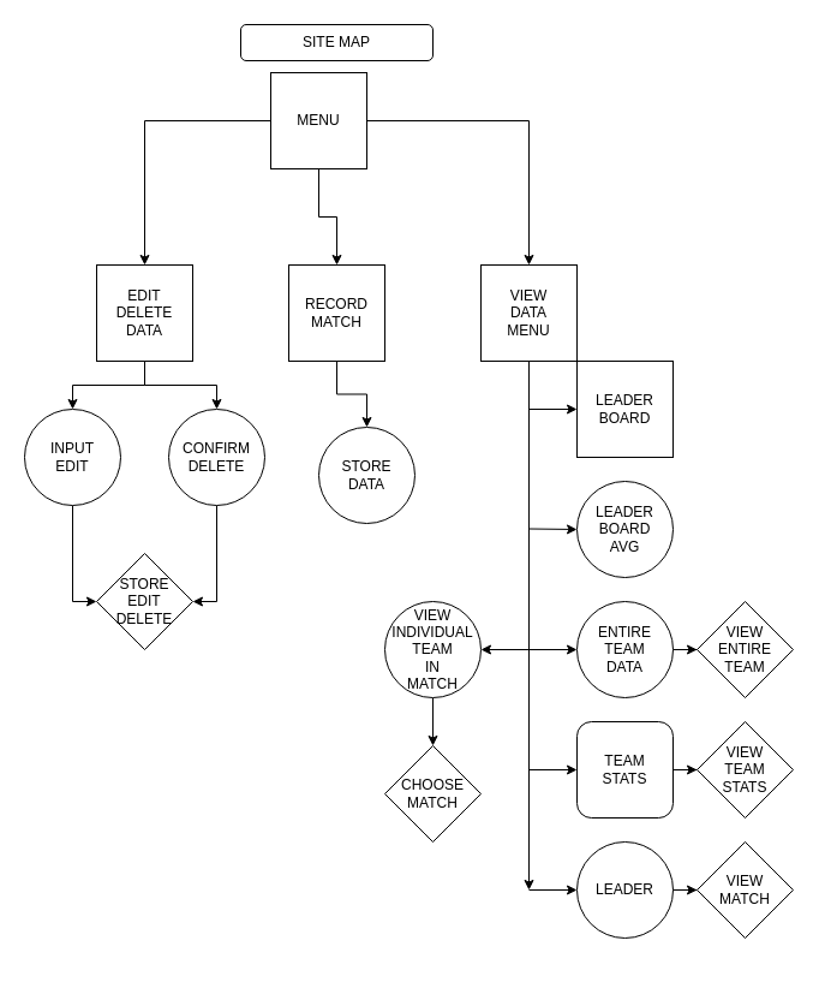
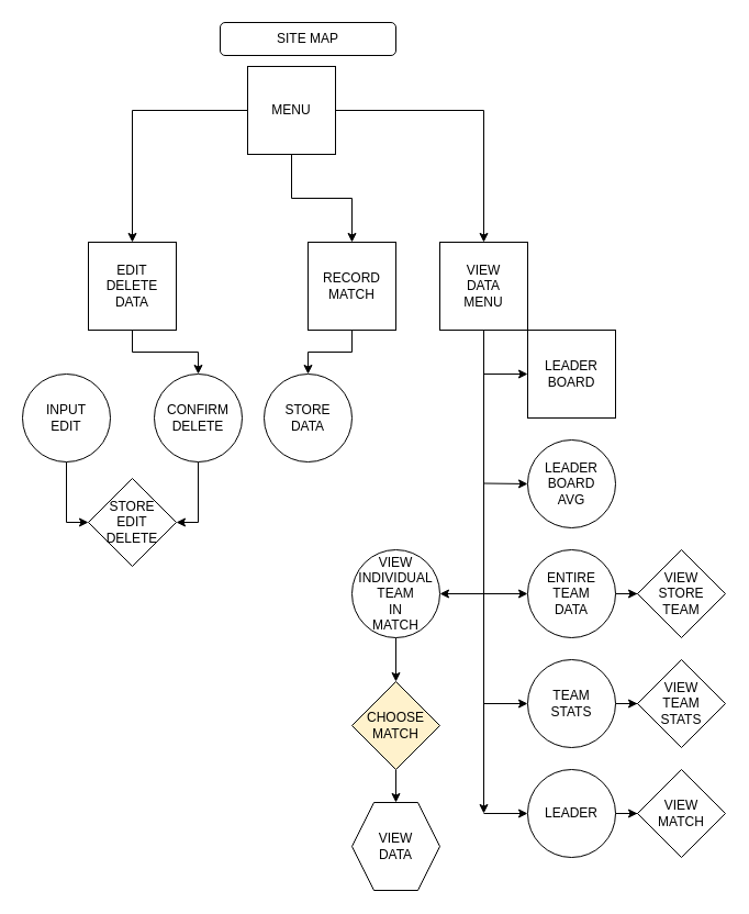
- <mxCell id="7" value="RECORD&lt;br&gt;MATCH" style="whiteSpace=wrap;html=1;aspect=fixed;" vertex="1" parent="1"><mxGeometry x="240" y="220" width="80" height="80" as="geometry" /></mxCell>
+ <mxCell id="7" value="RECORD&lt;br&gt;MATCH" style="whiteSpace=wrap;html=1;aspect=fixed;" vertex="1" parent="1"><mxGeometry x="280" y="220" width="80" height="80" as="geometry" /></mxCell>
- <mxCell id="8" style="edgeStyle=orthogonalEdgeStyle;rounded=0;orthogonalLoop=1;jettySize=auto;html=1;entryX=0.5;entryY=0;entryDx=0;entryDy=0;" edge="1" parent="1" source="10" target="16"><mxGeometry relative="1" as="geometry" /></mxCell>
- <mxCell id="12" value="STORE&lt;br&gt;DATA" style="ellipse;whiteSpace=wrap;html=1;aspect=fixed;" vertex="1" parent="1"><mxGeometry x="265" y="355" width="80" height="80" as="geometry" /></mxCell>
+ <mxCell id="12" value="STORE&lt;br&gt;DATA" style="ellipse;whiteSpace=wrap;html=1;aspect=fixed;" vertex="1" parent="1"><mxGeometry x="240" y="340" width="80" height="80" as="geometry" /></mxCell>
- <mxCell id="17" value="STORE&lt;br&gt;EDIT&lt;br&gt;DELETE" style="rhombus;whiteSpace=wrap;html=1;" vertex="1" parent="1"><mxGeometry x="80" y="460" width="80" height="80" as="geometry" /></mxCell>
+ <mxCell id="17" value="STORE&lt;br&gt;EDIT&lt;br&gt;DELETE" style="rhombus;whiteSpace=wrap;html=1;" vertex="1" parent="1"><mxGeometry x="80" y="435" width="80" height="80" as="geometry" /></mxCell>
- <mxCell id="27" value="VIEW&lt;br&gt;ENTIRE&lt;br&gt;TEAM" style="rhombus;whiteSpace=wrap;html=1;" vertex="1" parent="1"><mxGeometry x="580" y="500" width="80" height="80" as="geometry" /></mxCell>
+ <mxCell id="27" value="VIEW&lt;br&gt;STORE&lt;br&gt;TEAM" style="rhombus;whiteSpace=wrap;html=1;" vertex="1" parent="1"><mxGeometry x="580" y="500" width="80" height="80" as="geometry" /></mxCell>
- <mxCell id="29" value="TEAM&lt;br&gt;STATS" style="whiteSpace=wrap;html=1;aspect=fixed;rounded=1;" vertex="1" parent="1"><mxGeometry x="480" y="600" width="80" height="80" as="geometry" /></mxCell>
+ <mxCell id="29" value="TEAM&lt;br&gt;STATS" style="ellipse;whiteSpace=wrap;html=1;aspect=fixed;" vertex="1" parent="1"><mxGeometry x="480" y="600" width="80" height="80" as="geometry" /></mxCell>
- <mxCell id="40" value="CHOOSE&lt;br&gt;MATCH" style="rhombus;whiteSpace=wrap;html=1;" vertex="1" parent="1"><mxGeometry x="320" y="620" width="80" height="80" as="geometry" /></mxCell>
+ <mxCell id="40" value="CHOOSE&lt;br&gt;MATCH" style="rhombus;whiteSpace=wrap;html=1;fillColor=#fff2cc;" vertex="1" parent="1"><mxGeometry x="320" y="620" width="80" height="80" as="geometry" /></mxCell>
+ <mxCell id="39" style="edgeStyle=orthogonalEdgeStyle;rounded=0;orthogonalLoop=1;jettySize=auto;html=1;entryX=0.5;entryY=0;entryDx=0;entryDy=0;" edge="1" parent="1" source="40" target="41"><mxGeometry relative="1" as="geometry" /></mxCell>
+ <mxCell id="41" value="VIEW&lt;br&gt;DATA" style="shape=hexagon;perimeter=hexagonPerimeter2;whiteSpace=wrap;html=1;fixedSize=1;size=20;" vertex="1" parent="1"><mxGeometry x="320" y="730" width="80" height="80" as="geometry" /></mxCell>
